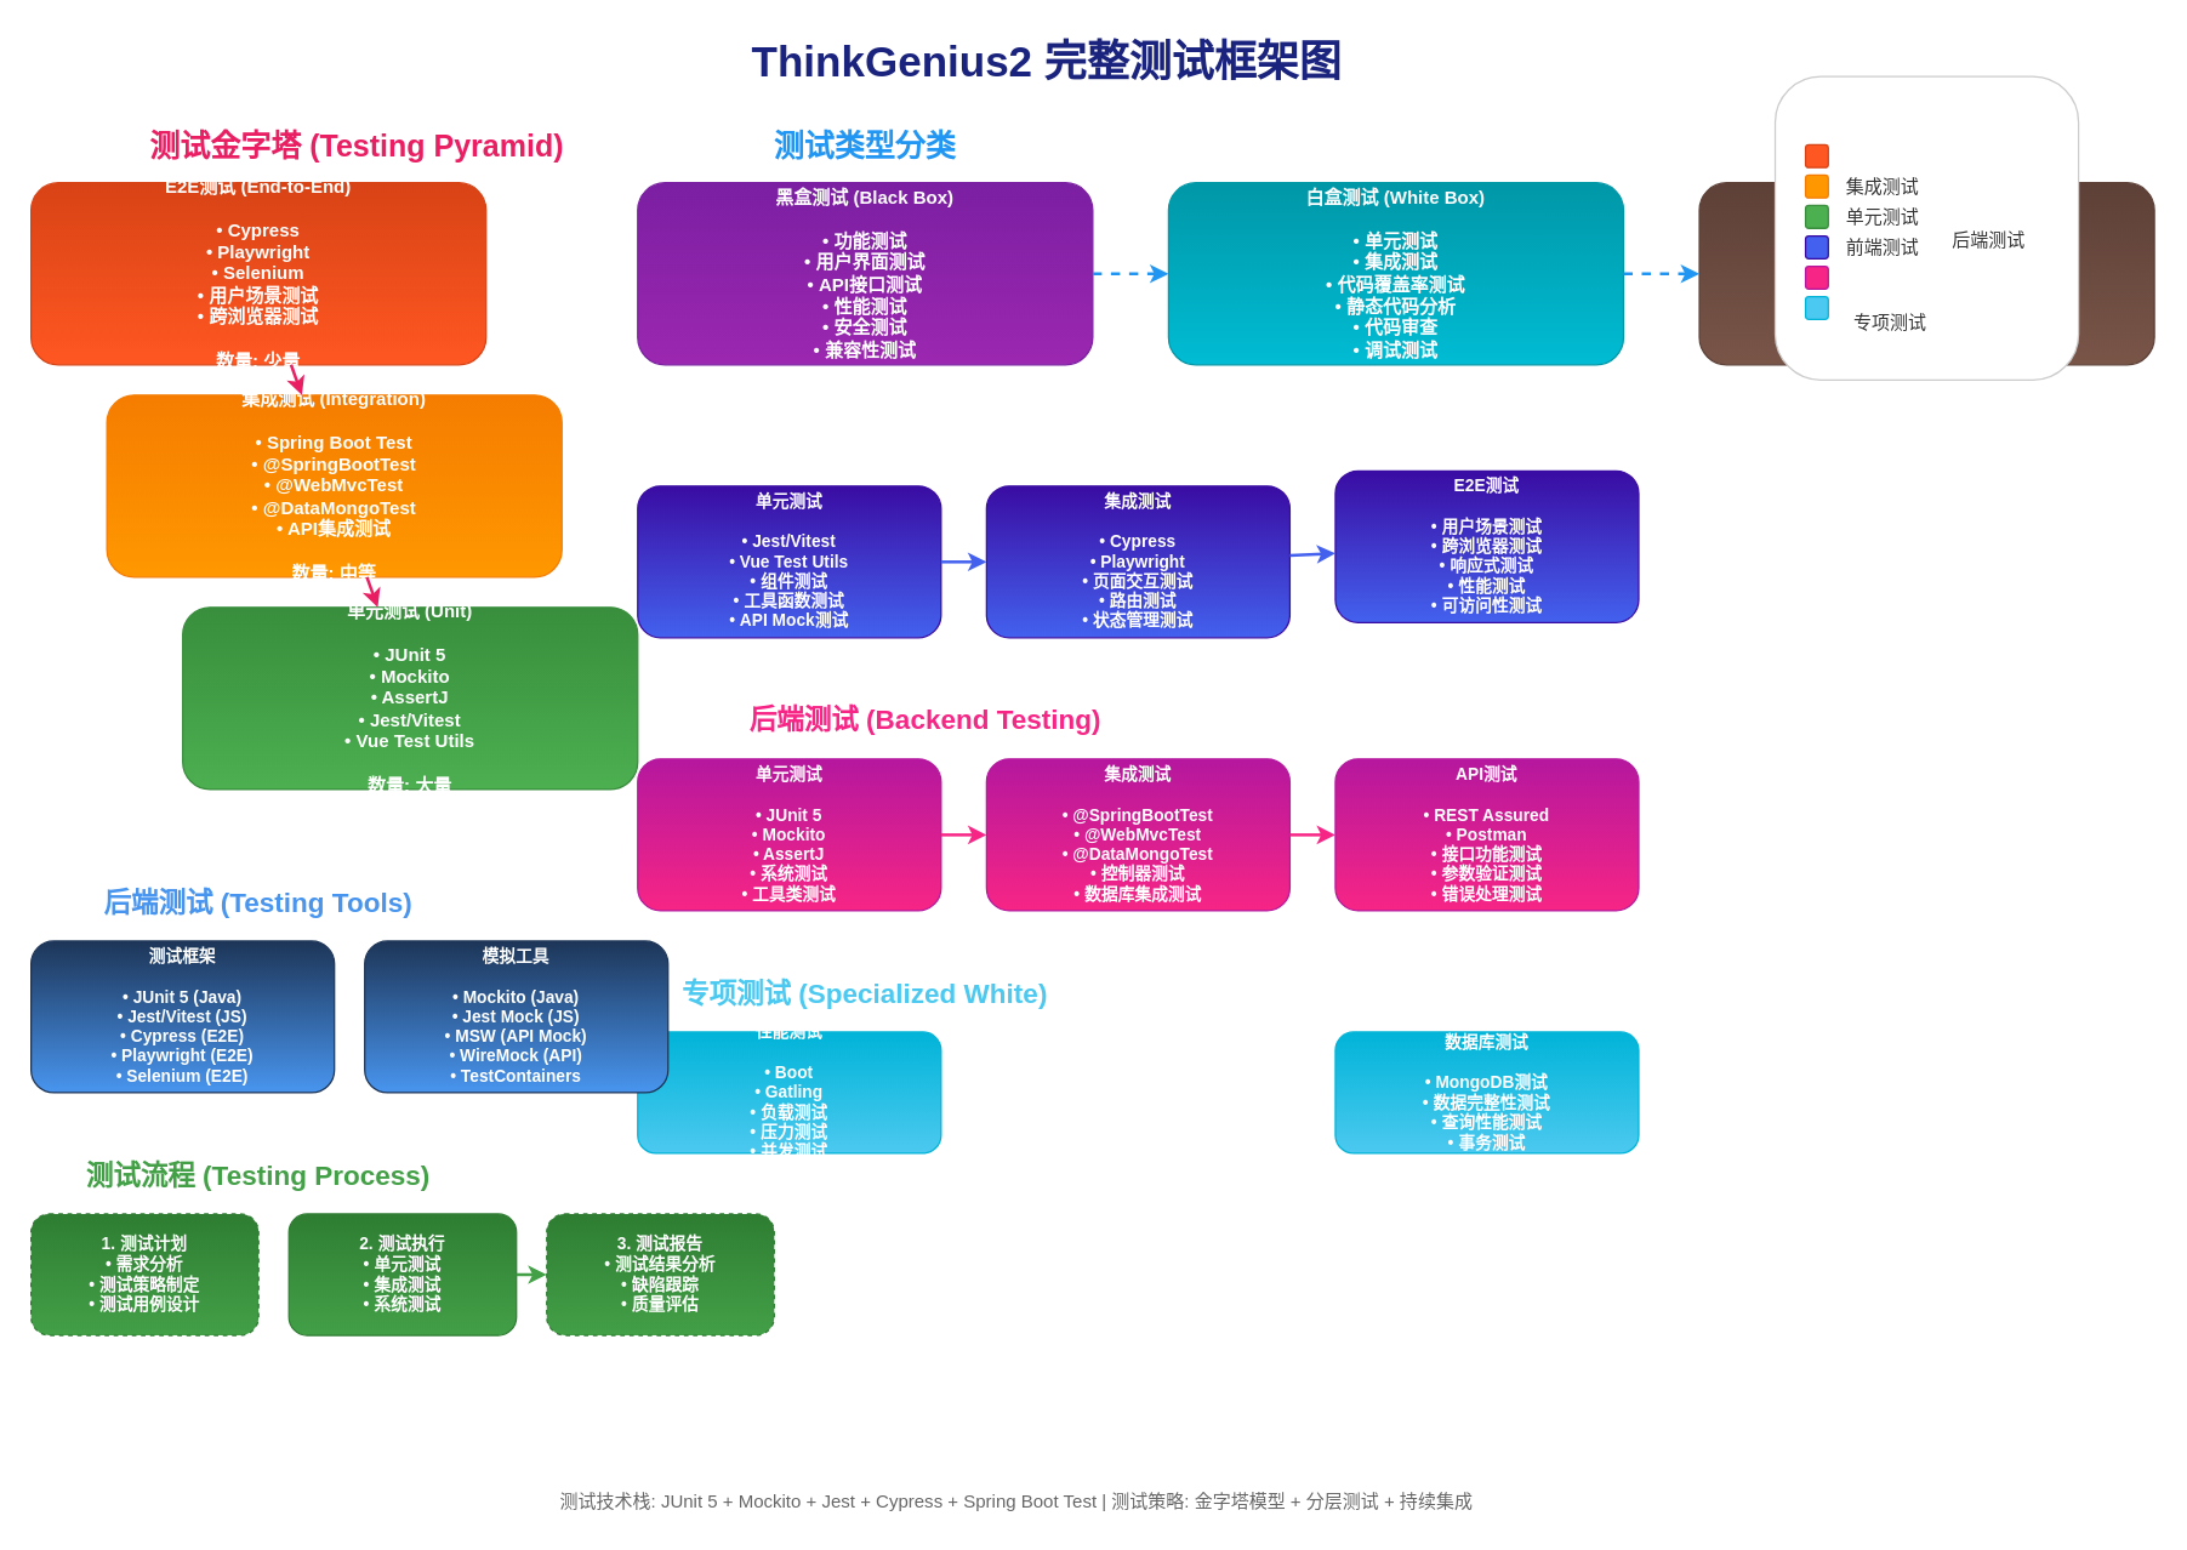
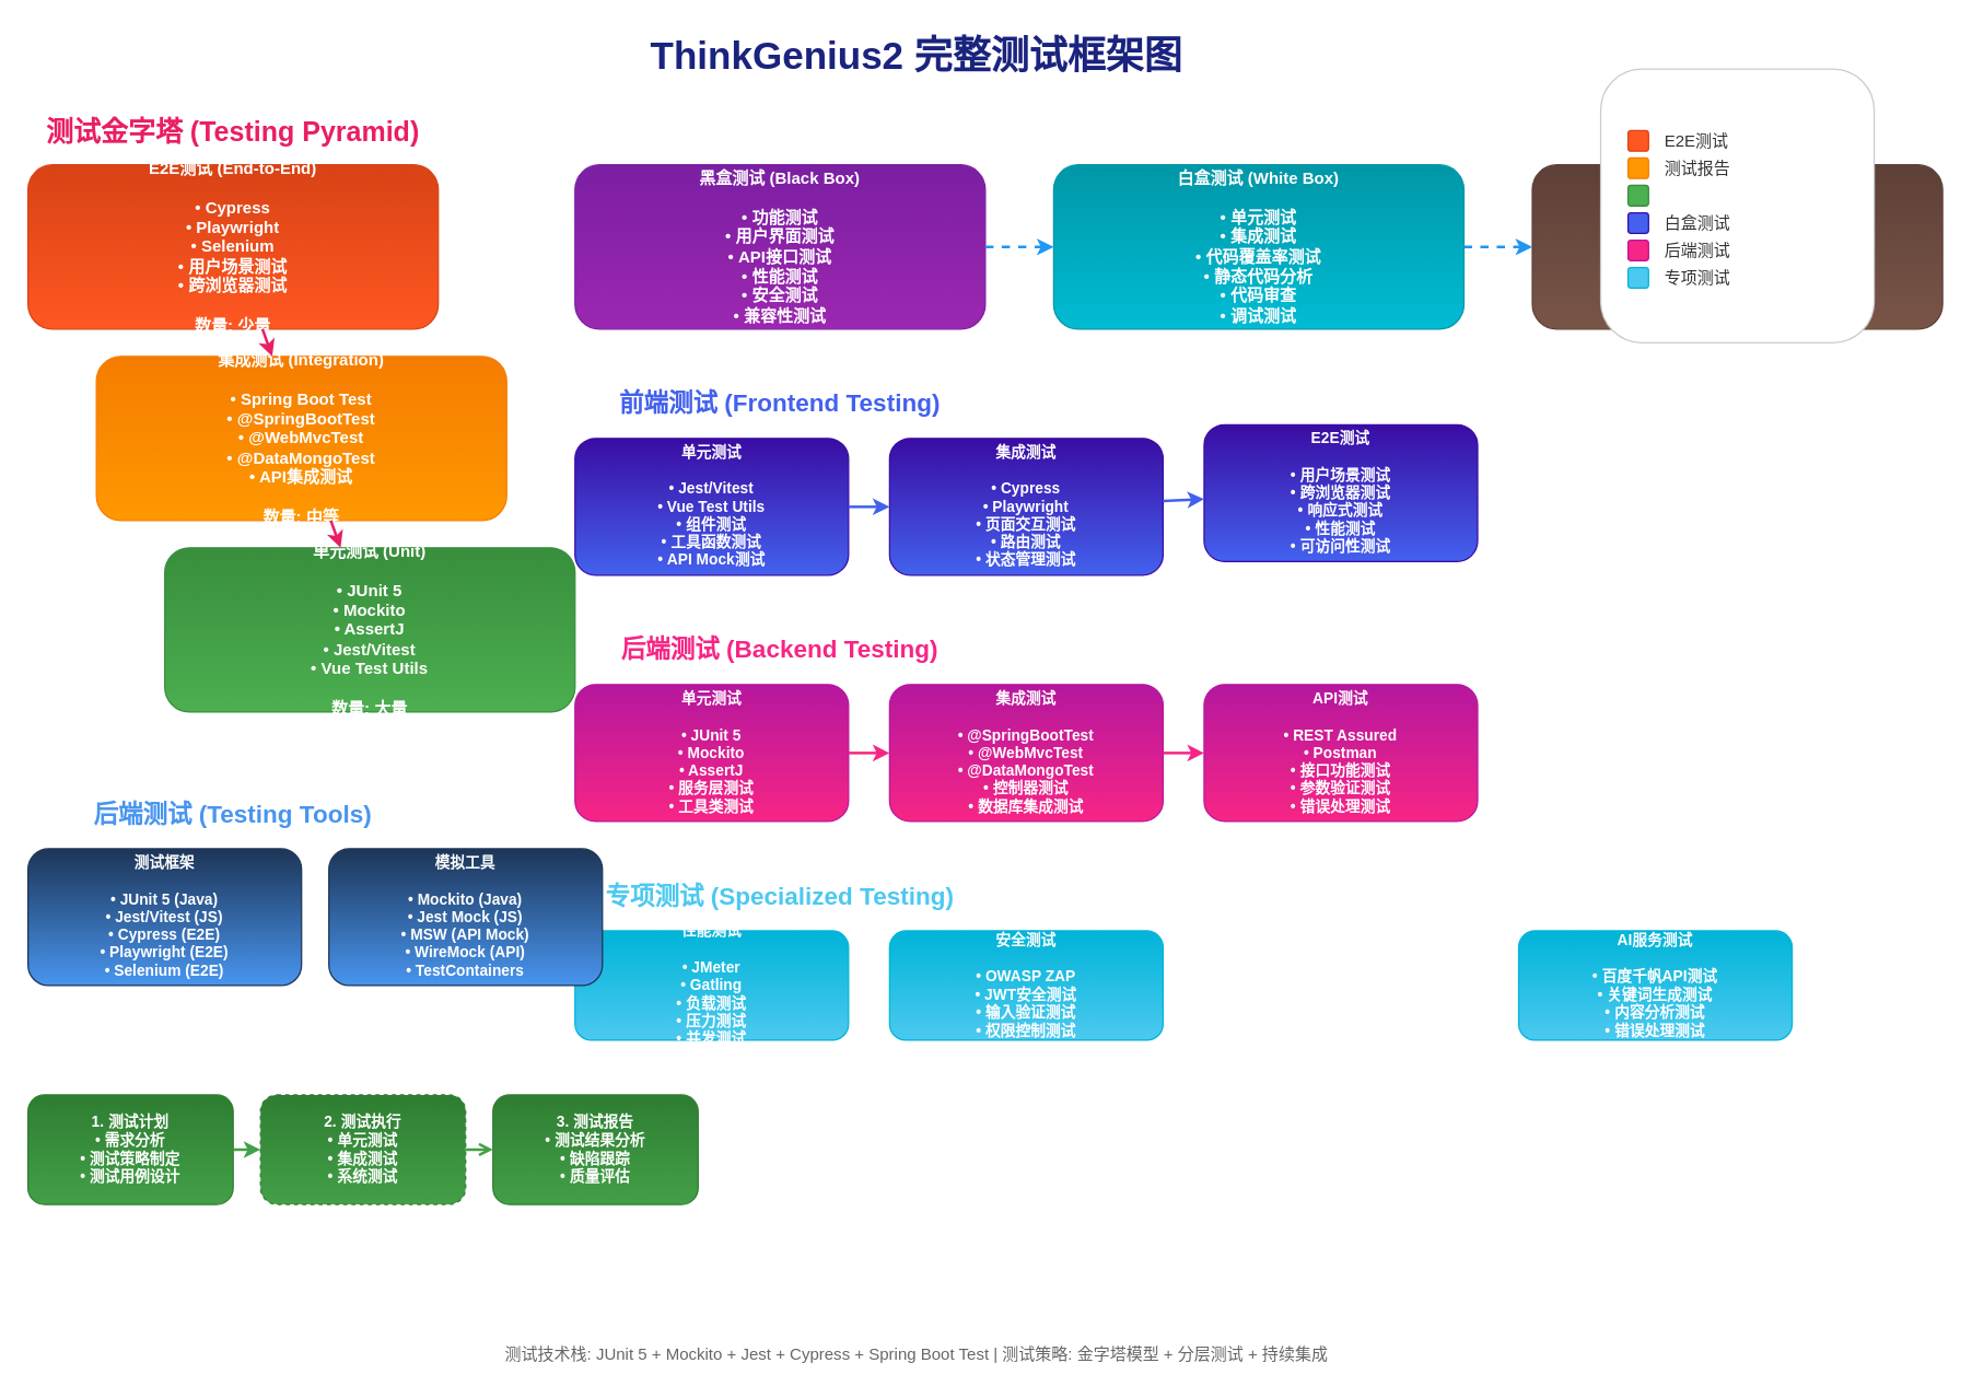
- <mxCell id="2" value="ThinkGenius2 完整测试框架图" style="text;html=1;strokeColor=none;fillColor=none;align=center;verticalAlign=middle;whiteSpace=wrap;rounded=0;fontSize=28;fontStyle=1;fontColor=#1a237e;" vertex="1" parent="1"><mxGeometry x="390" y="20" width="600" height="40" as="geometry" /></mxCell>
+ <mxCell id="2" value="ThinkGenius2 完整测试框架图" style="text;html=1;strokeColor=none;fillColor=none;align=center;verticalAlign=middle;whiteSpace=wrap;rounded=0;fontSize=28;fontStyle=1;fontColor=#1a237e;" vertex="1" parent="1"><mxGeometry x="370" y="20" width="600" height="40" as="geometry" /></mxCell>
- <mxCell id="3" value="测试金字塔 (Testing Pyramid)" style="text;html=1;strokeColor=none;fillColor=none;align=center;verticalAlign=middle;whiteSpace=wrap;rounded=0;fontSize=20;fontStyle=1;fontColor=#e91e63;" vertex="1" parent="1"><mxGeometry x="85" y="80" width="300" height="30" as="geometry" /></mxCell>
+ <mxCell id="3" value="测试金字塔 (Testing Pyramid)" style="text;html=1;strokeColor=none;fillColor=none;align=center;verticalAlign=middle;whiteSpace=wrap;rounded=0;fontSize=20;fontStyle=1;fontColor=#e91e63;" vertex="1" parent="1"><mxGeometry x="20" y="80" width="300" height="30" as="geometry" /></mxCell>
- <mxCell id="7" value="测试类型分类" style="text;html=1;strokeColor=none;fillColor=none;align=center;verticalAlign=middle;whiteSpace=wrap;rounded=0;fontSize=20;fontStyle=1;fontColor=#2196f3;" vertex="1" parent="1"><mxGeometry x="470" y="80" width="200" height="30" as="geometry" /></mxCell>
+ <mxCell id="43" value="E2E测试" style="text;html=1;strokeColor=none;fillColor=none;align=left;verticalAlign=middle;whiteSpace=wrap;rounded=0;fontSize=12;fontColor=#333333;" vertex="1" parent="1"><mxGeometry x="1215" y="95" width="60" height="15" as="geometry" /></mxCell>
- <mxCell id="45" value="集成测试" style="text;html=1;strokeColor=none;fillColor=none;align=left;verticalAlign=middle;whiteSpace=wrap;rounded=0;fontSize=12;fontColor=#333333;" vertex="1" parent="1"><mxGeometry x="1215" y="115" width="60" height="15" as="geometry" /></mxCell>
+ <mxCell id="45" value="测试报告" style="text;html=1;strokeColor=none;fillColor=none;align=left;verticalAlign=middle;whiteSpace=wrap;rounded=0;fontSize=12;fontColor=#333333;" vertex="1" parent="1"><mxGeometry x="1215" y="115" width="60" height="15" as="geometry" /></mxCell>
- <mxCell id="47" value="单元测试" style="text;html=1;strokeColor=none;fillColor=none;align=left;verticalAlign=middle;whiteSpace=wrap;rounded=0;fontSize=12;fontColor=#333333;" vertex="1" parent="1"><mxGeometry x="1215" y="135" width="60" height="15" as="geometry" /></mxCell>
- <mxCell id="51" value="后端测试" style="text;html=1;strokeColor=none;fillColor=none;align=left;verticalAlign=middle;whiteSpace=wrap;rounded=0;fontSize=12;fontColor=#333333;" vertex="1" parent="1"><mxGeometry x="1285" y="150" width="60" height="15" as="geometry" /></mxCell>
+ <mxCell id="51" value="后端测试" style="text;html=1;strokeColor=none;fillColor=none;align=left;verticalAlign=middle;whiteSpace=wrap;rounded=0;fontSize=12;fontColor=#333333;" vertex="1" parent="1"><mxGeometry x="1215" y="175" width="60" height="15" as="geometry" /></mxCell>
- <mxCell id="49" value="前端测试" style="text;html=1;strokeColor=none;fillColor=none;align=left;verticalAlign=middle;whiteSpace=wrap;rounded=0;fontSize=12;fontColor=#333333;" vertex="1" parent="1"><mxGeometry x="1215" y="155" width="60" height="15" as="geometry" /></mxCell>
+ <mxCell id="49" value="白盒测试" style="text;html=1;strokeColor=none;fillColor=none;align=left;verticalAlign=middle;whiteSpace=wrap;rounded=0;fontSize=12;fontColor=#333333;" vertex="1" parent="1"><mxGeometry x="1215" y="155" width="60" height="15" as="geometry" /></mxCell>
- <mxCell id="53" value="专项测试" style="text;html=1;strokeColor=none;fillColor=none;align=left;verticalAlign=middle;whiteSpace=wrap;rounded=0;fontSize=12;fontColor=#333333;" vertex="1" parent="1"><mxGeometry x="1220" y="205" width="60" height="15" as="geometry" /></mxCell>
+ <mxCell id="53" value="专项测试" style="text;html=1;strokeColor=none;fillColor=none;align=left;verticalAlign=middle;whiteSpace=wrap;rounded=0;fontSize=12;fontColor=#333333;" vertex="1" parent="1"><mxGeometry x="1215" y="195" width="60" height="15" as="geometry" /></mxCell>
+ <mxCell id="11" value="前端测试 (Frontend Testing)" style="text;html=1;strokeColor=none;fillColor=none;align=center;verticalAlign=middle;whiteSpace=wrap;rounded=0;fontSize=18;fontStyle=1;fontColor=#4361ee;" vertex="1" parent="1"><mxGeometry x="420" y="280" width="300" height="30" as="geometry" /></mxCell>
- <mxCell id="15" value="后端测试 (Backend Testing)" style="text;html=1;strokeColor=none;fillColor=none;align=center;verticalAlign=middle;whiteSpace=wrap;rounded=0;fontSize=18;fontStyle=1;fontColor=#f72585;" vertex="1" parent="1"><mxGeometry x="460" y="460" width="300" height="30" as="geometry" /></mxCell>
+ <mxCell id="15" value="后端测试 (Backend Testing)" style="text;html=1;strokeColor=none;fillColor=none;align=center;verticalAlign=middle;whiteSpace=wrap;rounded=0;fontSize=18;fontStyle=1;fontColor=#f72585;" vertex="1" parent="1"><mxGeometry x="420" y="460" width="300" height="30" as="geometry" /></mxCell>
- <mxCell id="16" value="单元测试&#10;&#10;• JUnit 5&#10;• Mockito&#10;• AssertJ&#10;• 系统测试&#10;• 工具类测试" style="rounded=1;whiteSpace=wrap;html=1;fillColor=#f72585;strokeColor=#b5179e;fontColor=#ffffff;fontSize=11;fontStyle=1;gradientColor=#b5179e;gradientDirection=north;" vertex="1" parent="1"><mxGeometry x="420" y="500" width="200" height="100" as="geometry" /></mxCell>
+ <mxCell id="16" value="单元测试&#10;&#10;• JUnit 5&#10;• Mockito&#10;• AssertJ&#10;• 服务层测试&#10;• 工具类测试" style="rounded=1;whiteSpace=wrap;html=1;fillColor=#f72585;strokeColor=#b5179e;fontColor=#ffffff;fontSize=11;fontStyle=1;gradientColor=#b5179e;gradientDirection=north;" vertex="1" parent="1"><mxGeometry x="420" y="500" width="200" height="100" as="geometry" /></mxCell>
- <mxCell id="19" value="专项测试 (Specialized White)" style="text;html=1;strokeColor=none;fillColor=none;align=center;verticalAlign=middle;whiteSpace=wrap;rounded=0;fontSize=18;fontStyle=1;fontColor=#4cc9f0;" vertex="1" parent="1"><mxGeometry x="420" y="640" width="300" height="30" as="geometry" /></mxCell>
+ <mxCell id="19" value="专项测试 (Specialized Testing)" style="text;html=1;strokeColor=none;fillColor=none;align=center;verticalAlign=middle;whiteSpace=wrap;rounded=0;fontSize=18;fontStyle=1;fontColor=#4cc9f0;" vertex="1" parent="1"><mxGeometry x="420" y="640" width="300" height="30" as="geometry" /></mxCell>
- <mxCell id="20" value="性能测试&#10;&#10;• Boot&#10;• Gatling&#10;• 负载测试&#10;• 压力测试&#10;• 并发测试" style="rounded=1;whiteSpace=wrap;html=1;fillColor=#4cc9f0;strokeColor=#00b4d8;fontColor=#ffffff;fontSize=11;fontStyle=1;gradientColor=#00b4d8;gradientDirection=north;" vertex="1" parent="1"><mxGeometry x="420" y="680" width="200" height="80" as="geometry" /></mxCell>
+ <mxCell id="20" value="性能测试&#10;&#10;• JMeter&#10;• Gatling&#10;• 负载测试&#10;• 压力测试&#10;• 并发测试" style="rounded=1;whiteSpace=wrap;html=1;fillColor=#4cc9f0;strokeColor=#00b4d8;fontColor=#ffffff;fontSize=11;fontStyle=1;gradientColor=#00b4d8;gradientDirection=north;" vertex="1" parent="1"><mxGeometry x="420" y="680" width="200" height="80" as="geometry" /></mxCell>
+ <mxCell id="21" value="安全测试&#10;&#10;• OWASP ZAP&#10;• JWT安全测试&#10;• 输入验证测试&#10;• 权限控制测试" style="rounded=1;whiteSpace=wrap;html=1;fillColor=#4cc9f0;strokeColor=#00b4d8;fontColor=#ffffff;fontSize=11;fontStyle=1;gradientColor=#00b4d8;gradientDirection=north;" vertex="1" parent="1"><mxGeometry x="650" y="680" width="200" height="80" as="geometry" /></mxCell>
- <mxCell id="22" value="数据库测试&#10;&#10;• MongoDB测试&#10;• 数据完整性测试&#10;• 查询性能测试&#10;• 事务测试" style="rounded=1;whiteSpace=wrap;html=1;fillColor=#4cc9f0;strokeColor=#00b4d8;fontColor=#ffffff;fontSize=11;fontStyle=1;gradientColor=#00b4d8;gradientDirection=north;" vertex="1" parent="1"><mxGeometry x="880" y="680" width="200" height="80" as="geometry" /></mxCell>
+ <mxCell id="23" value="AI服务测试&#10;&#10;• 百度千帆API测试&#10;• 关键词生成测试&#10;• 内容分析测试&#10;• 错误处理测试" style="rounded=1;whiteSpace=wrap;html=1;fillColor=#4cc9f0;strokeColor=#00b4d8;fontColor=#ffffff;fontSize=11;fontStyle=1;gradientColor=#00b4d8;gradientDirection=north;" vertex="1" parent="1"><mxGeometry x="1110" y="680" width="200" height="80" as="geometry" /></mxCell>
- <mxCell id="27" value="测试流程 (Testing Process)" style="text;html=1;strokeColor=none;fillColor=none;align=center;verticalAlign=middle;whiteSpace=wrap;rounded=0;fontSize=18;fontStyle=1;fontColor=#43a047;" vertex="1" parent="1"><mxGeometry x="20" y="760" width="300" height="30" as="geometry" /></mxCell>
- <mxCell id="28" value="1. 测试计划&#10;• 需求分析&#10;• 测试策略制定&#10;• 测试用例设计" style="rounded=1;whiteSpace=wrap;html=1;fillColor=#43a047;strokeColor=#2e7d32;fontColor=#ffffff;fontSize=11;fontStyle=1;gradientColor=#2e7d32;gradientDirection=north;dashed=1;" vertex="1" parent="1"><mxGeometry x="20" y="800" width="150" height="80" as="geometry" /></mxCell>
+ <mxCell id="28" value="1. 测试计划&#10;• 需求分析&#10;• 测试策略制定&#10;• 测试用例设计" style="rounded=1;whiteSpace=wrap;html=1;fillColor=#43a047;strokeColor=#2e7d32;fontColor=#ffffff;fontSize=11;fontStyle=1;gradientColor=#2e7d32;gradientDirection=north;" vertex="1" parent="1"><mxGeometry x="20" y="800" width="150" height="80" as="geometry" /></mxCell>
+ <mxCell id="39" value="" style="endArrow=classic;html=1;rounded=0;strokeWidth=2;strokeColor=#43a047;" edge="1" parent="1" source="28" target="29"><mxGeometry width="50" height="50" relative="1" as="geometry"><mxPoint x="170" y="840" as="sourcePoint" /><mxPoint x="190" y="840" as="targetPoint" /></mxGeometry></mxCell>
- <mxCell id="29" value="2. 测试执行&#10;• 单元测试&#10;• 集成测试&#10;• 系统测试" style="rounded=1;whiteSpace=wrap;html=1;fillColor=#43a047;strokeColor=#2e7d32;fontColor=#ffffff;fontSize=11;fontStyle=1;gradientColor=#2e7d32;gradientDirection=north;" vertex="1" parent="1"><mxGeometry x="190" y="800" width="150" height="80" as="geometry" /></mxCell>
+ <mxCell id="29" value="2. 测试执行&#10;• 单元测试&#10;• 集成测试&#10;• 系统测试" style="rounded=1;whiteSpace=wrap;html=1;fillColor=#43a047;strokeColor=#2e7d32;fontColor=#ffffff;fontSize=11;fontStyle=1;gradientColor=#2e7d32;gradientDirection=north;dashed=1;" vertex="1" parent="1"><mxGeometry x="190" y="800" width="150" height="80" as="geometry" /></mxCell>
- <mxCell id="40" value="" style="endArrow=classic;html=1;rounded=0;strokeWidth=2;strokeColor=#43a047;" edge="1" parent="1" source="29" target="30"><mxGeometry width="50" height="50" relative="1" as="geometry"><mxPoint x="340" y="840" as="sourcePoint" /><mxPoint x="360" y="840" as="targetPoint" /></mxGeometry></mxCell>
+ <mxCell id="40" value="" style="endArrow=open;html=1;rounded=0;strokeWidth=2;strokeColor=#43a047;" edge="1" parent="1" source="29" target="30"><mxGeometry width="50" height="50" relative="1" as="geometry"><mxPoint x="340" y="840" as="sourcePoint" /><mxPoint x="360" y="840" as="targetPoint" /></mxGeometry></mxCell>
- <mxCell id="30" value="3. 测试报告&#10;• 测试结果分析&#10;• 缺陷跟踪&#10;• 质量评估" style="rounded=1;whiteSpace=wrap;html=1;fillColor=#43a047;strokeColor=#2e7d32;fontColor=#ffffff;fontSize=11;fontStyle=1;gradientColor=#2e7d32;gradientDirection=north;dashed=1;" vertex="1" parent="1"><mxGeometry x="360" y="800" width="150" height="80" as="geometry" /></mxCell>
+ <mxCell id="30" value="3. 测试报告&#10;• 测试结果分析&#10;• 缺陷跟踪&#10;• 质量评估" style="rounded=1;whiteSpace=wrap;html=1;fillColor=#43a047;strokeColor=#2e7d32;fontColor=#ffffff;fontSize=11;fontStyle=1;gradientColor=#2e7d32;gradientDirection=north;" vertex="1" parent="1"><mxGeometry x="360" y="800" width="150" height="80" as="geometry" /></mxCell>
